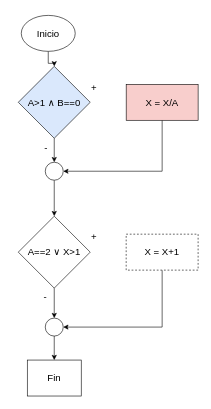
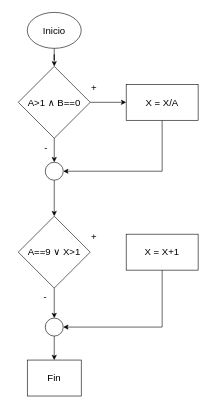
- <mxCell id="3" value="Inicio" style="ellipse;whiteSpace=wrap;html=1;fontSize=16;" parent="1" vertex="1"><mxGeometry x="35" y="25" width="90" height="60" as="geometry" /></mxCell>
+ <mxCell id="3" value="Inicio" style="ellipse;whiteSpace=wrap;html=1;fontSize=16;" parent="1" vertex="1"><mxGeometry x="45" y="20" width="90" height="60" as="geometry" /></mxCell>
- <mxCell id="7" value="A&amp;gt;1 ∧ B==0" style="rhombus;whiteSpace=wrap;html=1;fontSize=16;fillColor=#dae8fc;" parent="1" vertex="1"><mxGeometry x="30" y="110" width="120" height="120" as="geometry" /></mxCell>
+ <mxCell id="7" value="A&amp;gt;1 ∧ B==0" style="rhombus;whiteSpace=wrap;html=1;fontSize=16;" parent="1" vertex="1"><mxGeometry x="30" y="110" width="120" height="120" as="geometry" /></mxCell>
+ <mxCell id="5" value="" style="edgeStyle=orthogonalEdgeStyle;rounded=0;orthogonalLoop=1;jettySize=auto;html=1;fontSize=16;" parent="1" source="7" target="9" edge="1"><mxGeometry relative="1" as="geometry" /></mxCell>
- <mxCell id="9" value="X = X/A" style="rounded=0;whiteSpace=wrap;html=1;fontSize=16;fillColor=#f8cecc;" parent="1" vertex="1"><mxGeometry x="210" y="140" width="120" height="60" as="geometry" /></mxCell>
+ <mxCell id="9" value="X = X/A" style="rounded=0;whiteSpace=wrap;html=1;fontSize=16;" parent="1" vertex="1"><mxGeometry x="210" y="140" width="120" height="60" as="geometry" /></mxCell>
- <mxCell id="14" value="A==2 ∨ X&amp;gt;1" style="rhombus;whiteSpace=wrap;html=1;fontSize=16;" parent="1" vertex="1"><mxGeometry x="30" y="360" width="120" height="120" as="geometry" /></mxCell>
+ <mxCell id="14" value="A==9 ∨ X&amp;gt;1" style="rhombus;whiteSpace=wrap;html=1;fontSize=16;" parent="1" vertex="1"><mxGeometry x="30" y="360" width="120" height="120" as="geometry" /></mxCell>
- <mxCell id="16" value="X = X+1" style="rounded=0;whiteSpace=wrap;html=1;fontSize=16;dashed=1;" parent="1" vertex="1"><mxGeometry x="210" y="390" width="120" height="60" as="geometry" /></mxCell>
+ <mxCell id="16" value="X = X+1" style="rounded=0;whiteSpace=wrap;html=1;fontSize=16;" parent="1" vertex="1"><mxGeometry x="210" y="390" width="120" height="60" as="geometry" /></mxCell>
